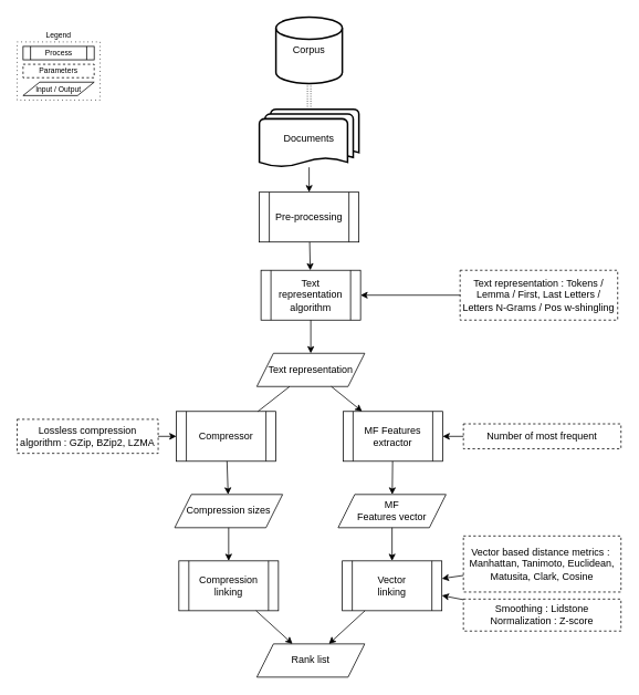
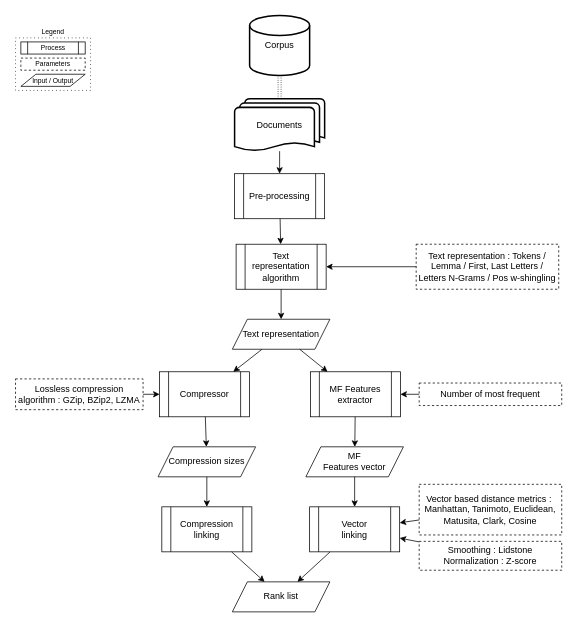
- <mxCell id="30" value="" style="endArrow=none;html=1;strokeColor=#000000;fontSize=12;" parent="1" source="26" target="15" edge="1"><mxGeometry width="50" height="50" relative="1" as="geometry"><mxPoint x="179" y="465" as="sourcePoint" /><mxPoint x="229" y="415" as="targetPoint" /></mxGeometry></mxCell>
+ <mxCell id="30" value="" style="endArrow=classic;html=1;strokeColor=#000000;fontSize=12;" parent="1" source="26" target="15" edge="1"><mxGeometry width="50" height="50" relative="1" as="geometry"><mxPoint x="179" y="465" as="sourcePoint" /><mxPoint x="229" y="415" as="targetPoint" /></mxGeometry></mxCell>
